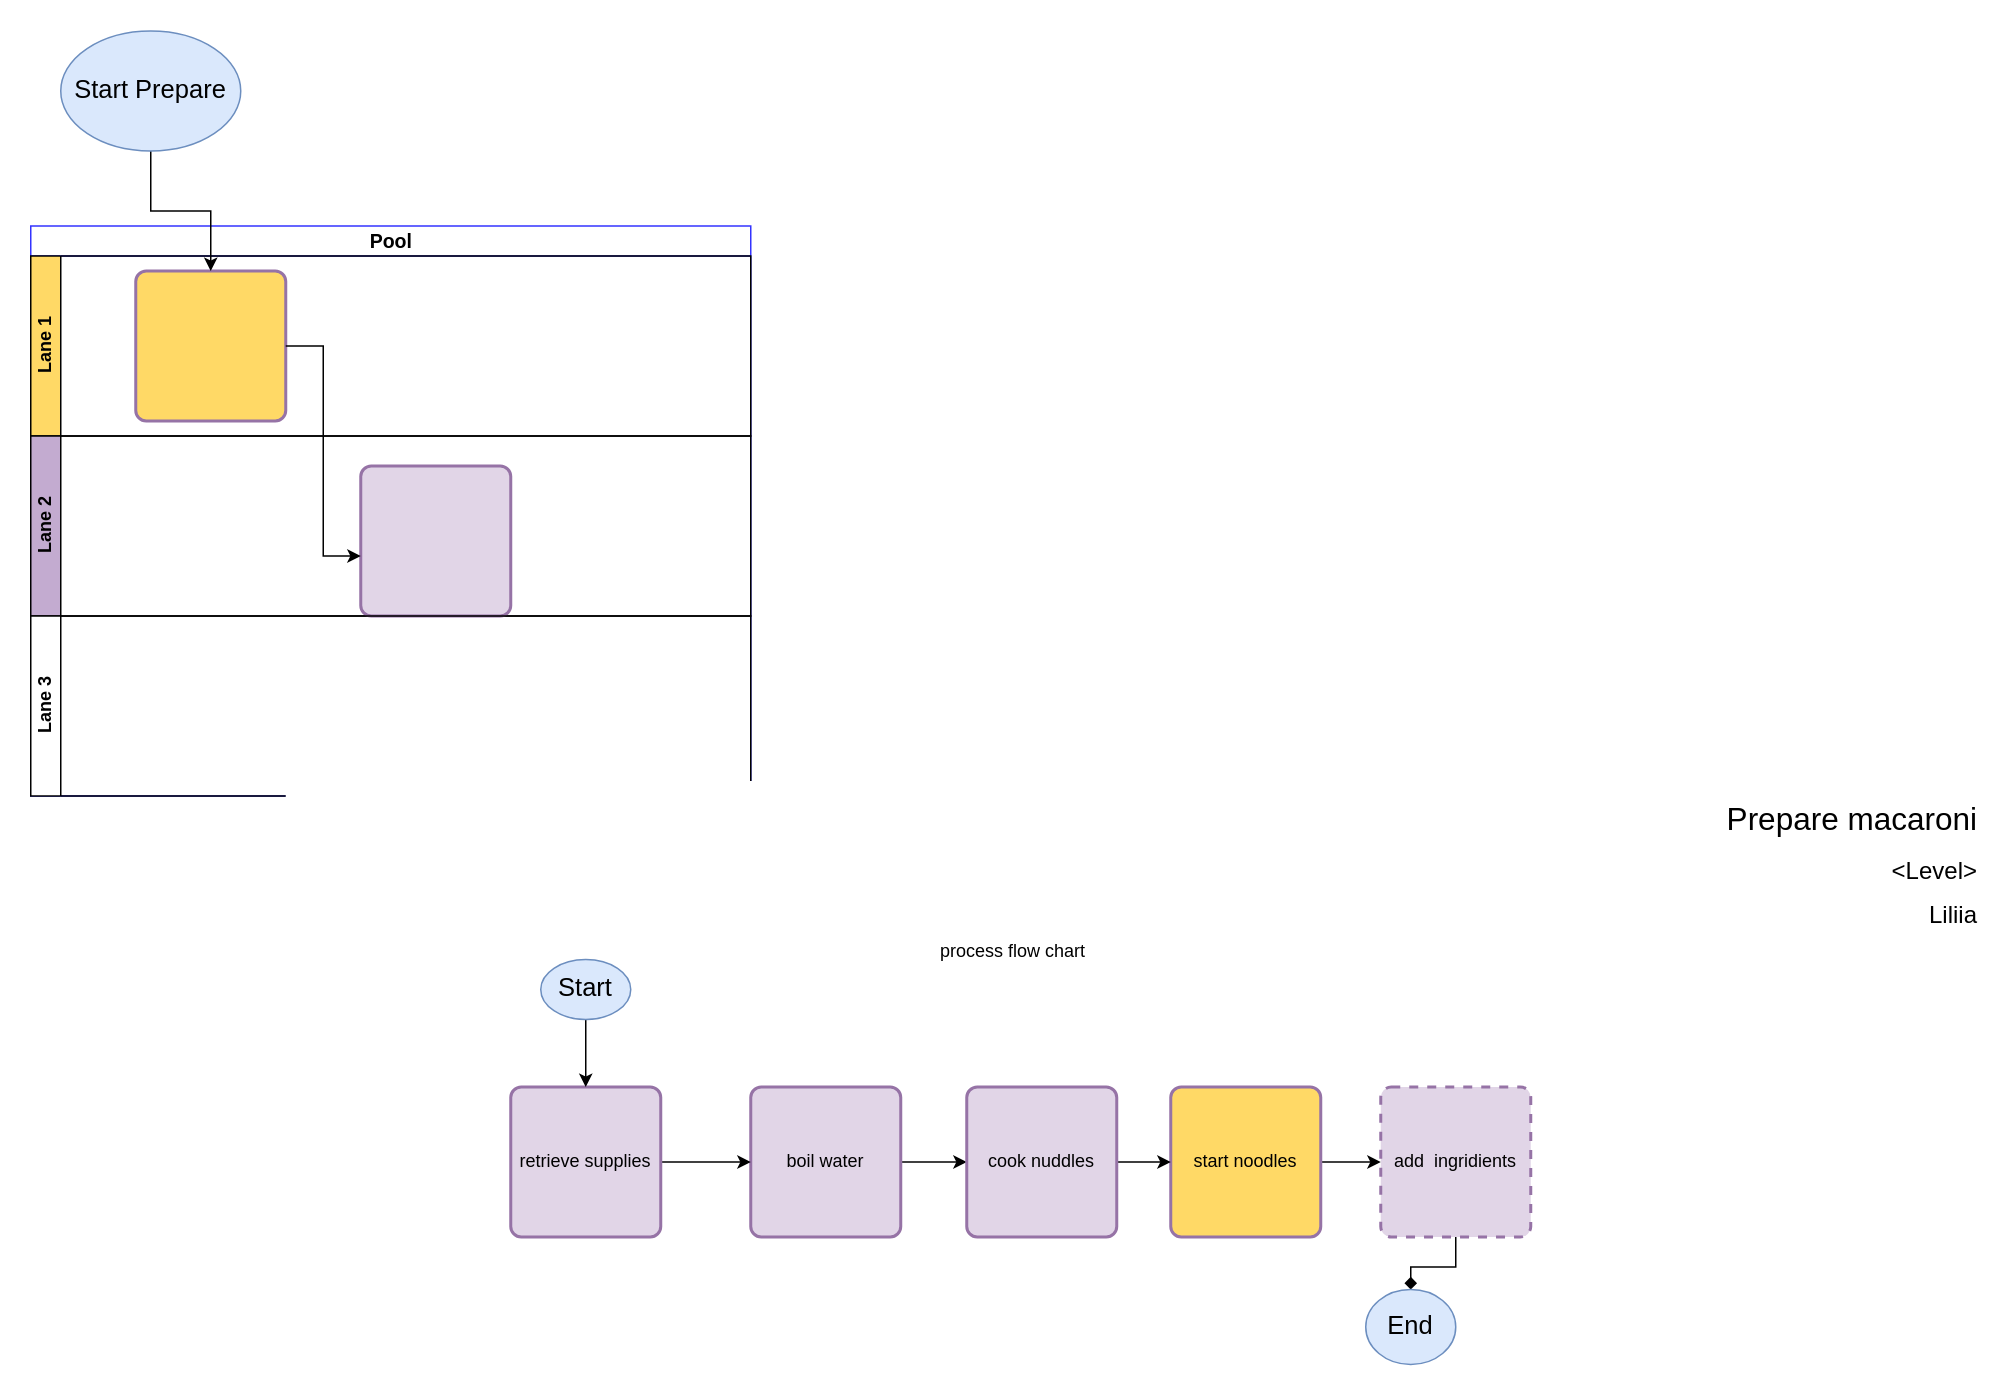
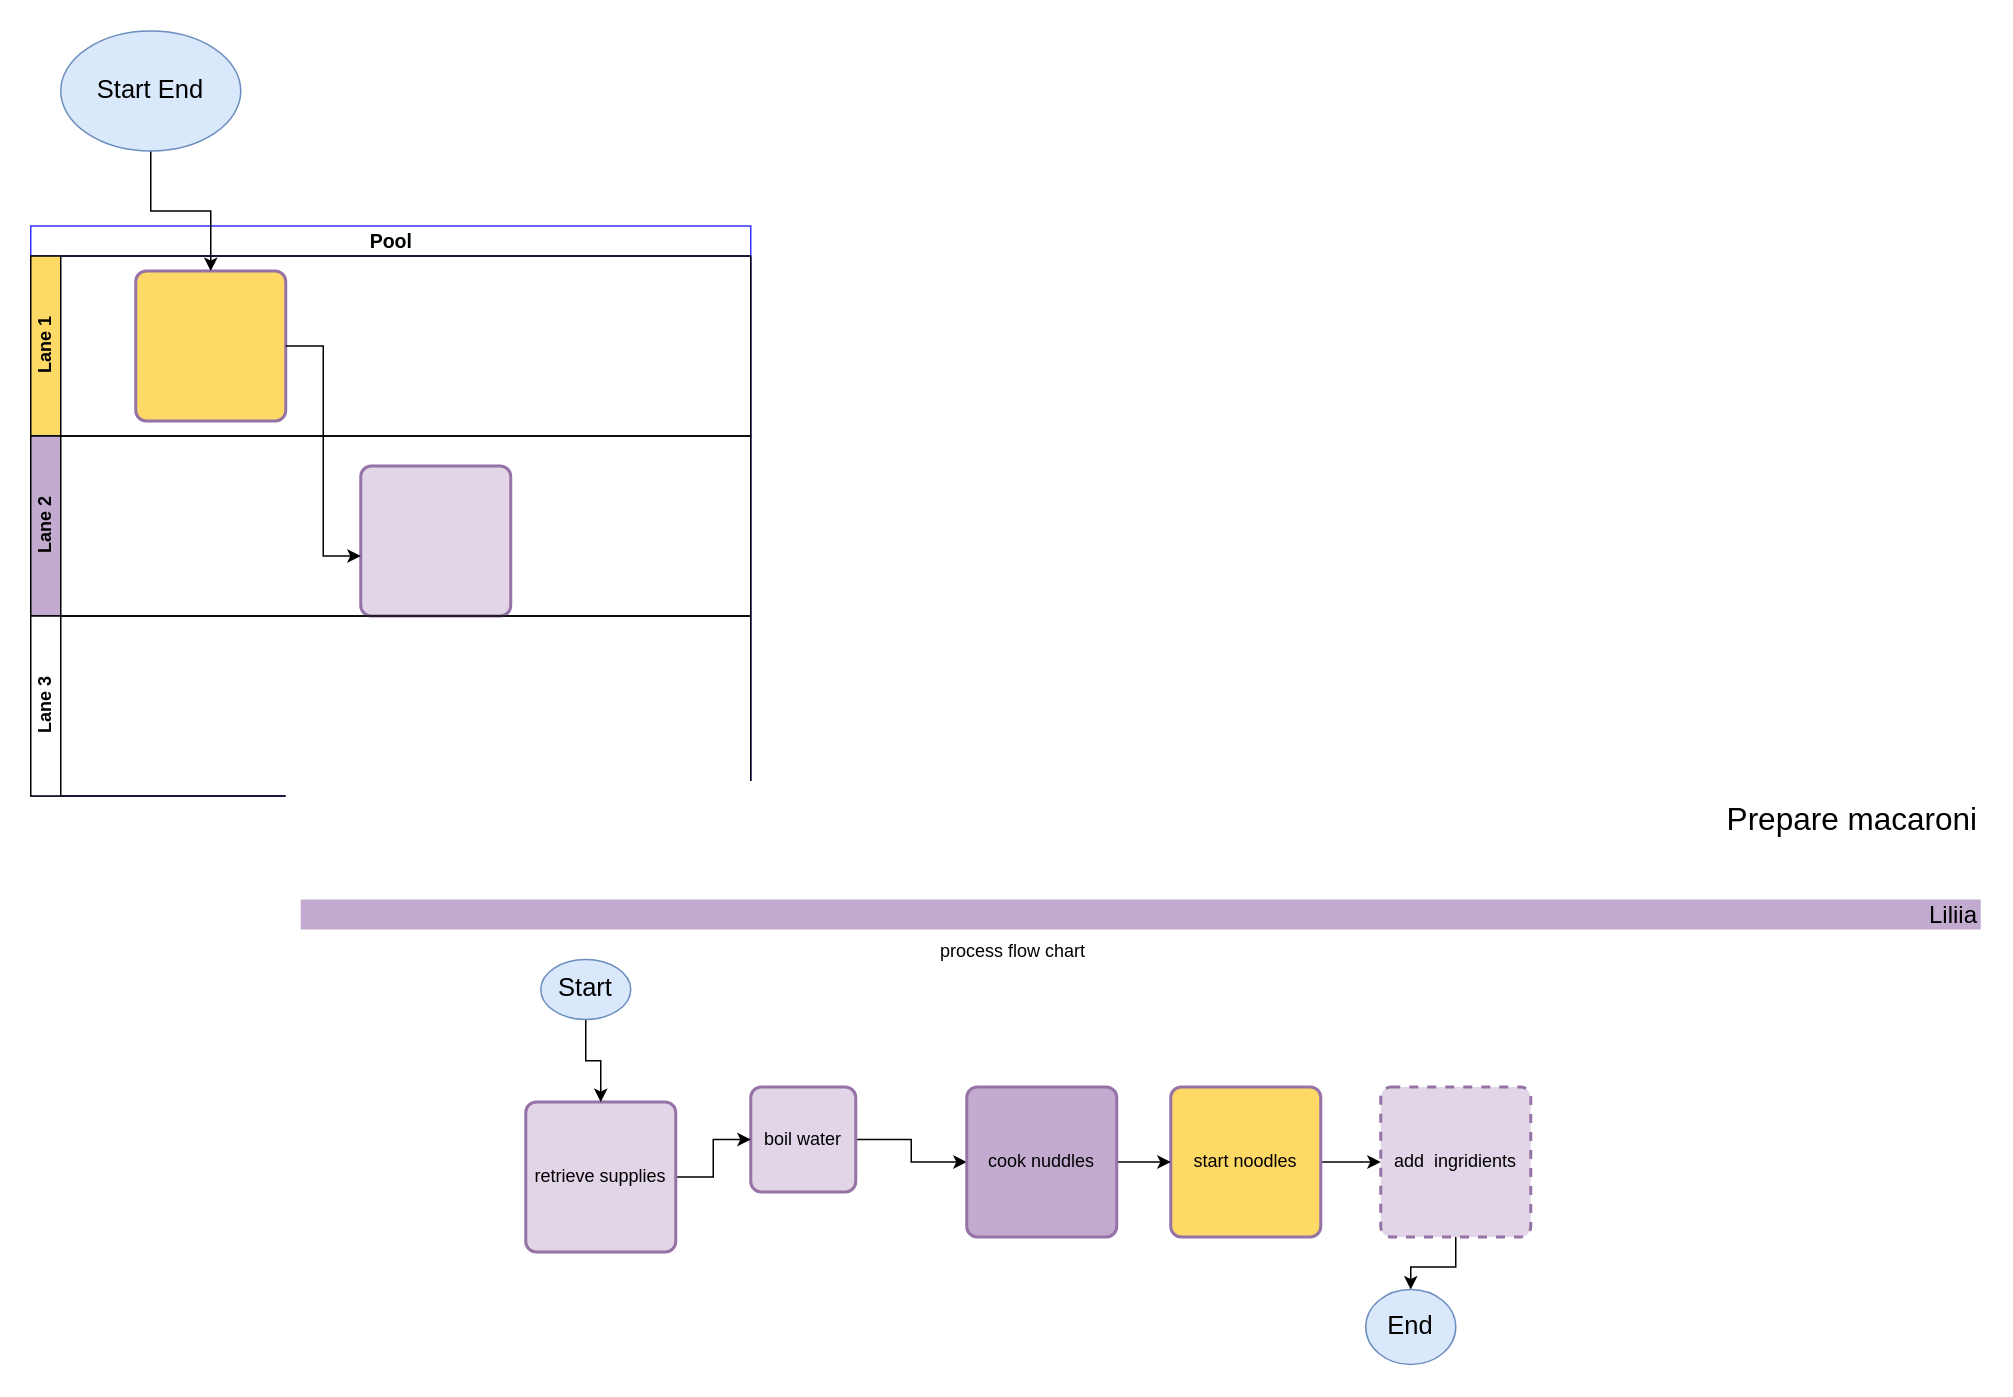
- <mxCell id="10" value="Start Prepare" style="ellipse;whiteSpace=wrap;html=1;fontSize=17;fillColor=#dae8fc;strokeColor=#6c8ebf;" vertex="1" parent="1"><mxGeometry x="40" y="20" width="120" height="80" as="geometry" /></mxCell>
+ <mxCell id="10" value="Start End" style="ellipse;whiteSpace=wrap;html=1;fontSize=17;fillColor=#dae8fc;strokeColor=#6c8ebf;" vertex="1" parent="1"><mxGeometry x="40" y="20" width="120" height="80" as="geometry" /></mxCell>
- <mxCell id="27" value="&lt;span style=&quot;font-size: 16px&quot;&gt;&amp;lt;Level&amp;gt;&lt;/span&gt;" style="rounded=0;whiteSpace=wrap;html=1;strokeColor=none;fillColor=#FFFFFF;fontSize=12;align=right;" vertex="1" parent="1"><mxGeometry x="200" y="570" width="1120" height="20" as="geometry" /></mxCell>
- <mxCell id="26" value="&lt;span style=&quot;font-size: 16px&quot;&gt;Liliia&lt;/span&gt;" style="rounded=0;whiteSpace=wrap;html=1;strokeColor=none;fillColor=#FFFFFF;fontSize=12;align=right;" vertex="1" parent="1"><mxGeometry x="200" y="599" width="1120" height="20" as="geometry" /></mxCell>
+ <mxCell id="26" value="&lt;span style=&quot;font-size: 16px&quot;&gt;Liliia&lt;/span&gt;" style="rounded=0;whiteSpace=wrap;html=1;strokeColor=none;fillColor=#c3abd0;fontSize=12;align=right;" vertex="1" parent="1"><mxGeometry x="200" y="599" width="1120" height="20" as="geometry" /></mxCell>
- <mxCell id="20" value="retrieve supplies" style="rounded=1;whiteSpace=wrap;html=1;absoluteArcSize=1;arcSize=14;strokeWidth=2;fillColor=#e1d5e7;strokeColor=#9673a6;" vertex="1" parent="1"><mxGeometry x="340" y="724" width="100" height="100" as="geometry" /></mxCell>
+ <mxCell id="20" value="retrieve supplies" style="rounded=1;whiteSpace=wrap;html=1;absoluteArcSize=1;arcSize=14;strokeWidth=2;fillColor=#e1d5e7;strokeColor=#9673a6;" vertex="1" parent="1"><mxGeometry x="350" y="734" width="100" height="100" as="geometry" /></mxCell>
- <mxCell id="12" value="boil water" style="rounded=1;whiteSpace=wrap;html=1;absoluteArcSize=1;arcSize=14;strokeWidth=2;fillColor=#e1d5e7;strokeColor=#9673a6;" vertex="1" parent="1"><mxGeometry x="500" y="724" width="100" height="100" as="geometry" /></mxCell>
+ <mxCell id="12" value="boil water" style="rounded=1;whiteSpace=wrap;html=1;absoluteArcSize=1;arcSize=14;strokeWidth=2;fillColor=#e1d5e7;strokeColor=#9673a6;" vertex="1" parent="1"><mxGeometry x="500" y="724" width="70" height="70" as="geometry" /></mxCell>
- <mxCell id="18" value="cook nuddles" style="rounded=1;whiteSpace=wrap;html=1;absoluteArcSize=1;arcSize=14;strokeWidth=2;fillColor=#e1d5e7;strokeColor=#9673a6;" vertex="1" parent="1"><mxGeometry x="644" y="724" width="100" height="100" as="geometry" /></mxCell>
+ <mxCell id="18" value="cook nuddles" style="rounded=1;whiteSpace=wrap;html=1;absoluteArcSize=1;arcSize=14;strokeWidth=2;fillColor=#c3abd0;strokeColor=#9673a6;" vertex="1" parent="1"><mxGeometry x="644" y="724" width="100" height="100" as="geometry" /></mxCell>
- <mxCell id="13" style="edgeStyle=orthogonalEdgeStyle;rounded=0;orthogonalLoop=1;jettySize=auto;html=1;endArrow=diamond;" edge="1" parent="1" source="14" target="23"><mxGeometry relative="1" as="geometry" /></mxCell>
+ <mxCell id="13" style="edgeStyle=orthogonalEdgeStyle;rounded=0;orthogonalLoop=1;jettySize=auto;html=1;" edge="1" parent="1" source="14" target="23"><mxGeometry relative="1" as="geometry" /></mxCell>
